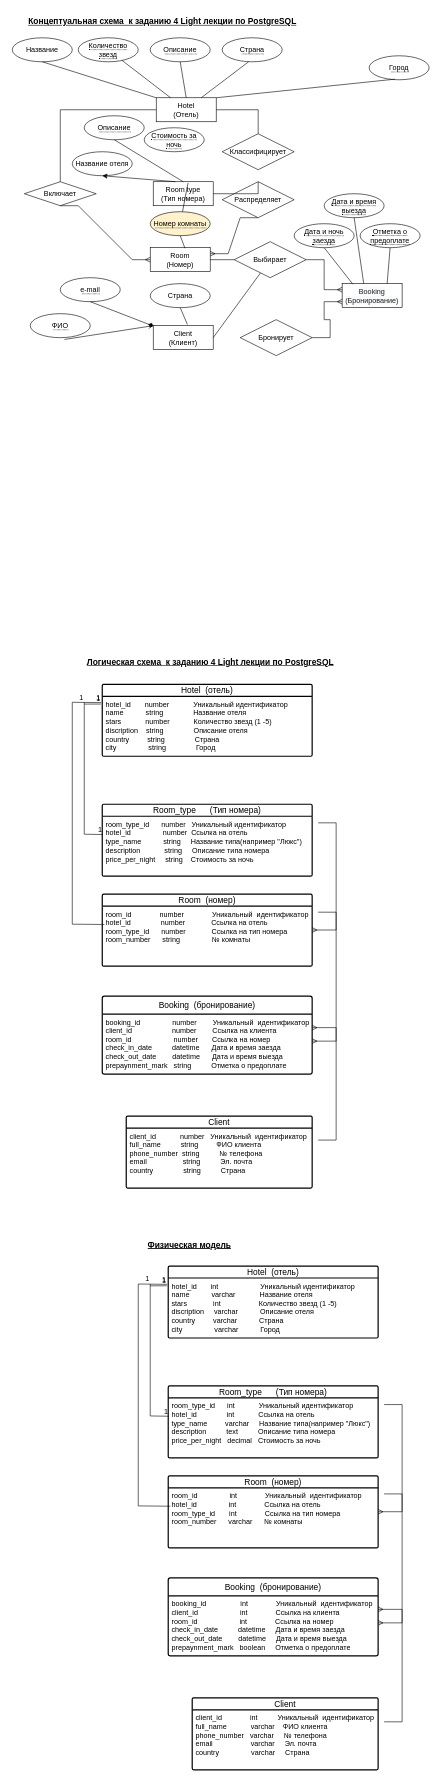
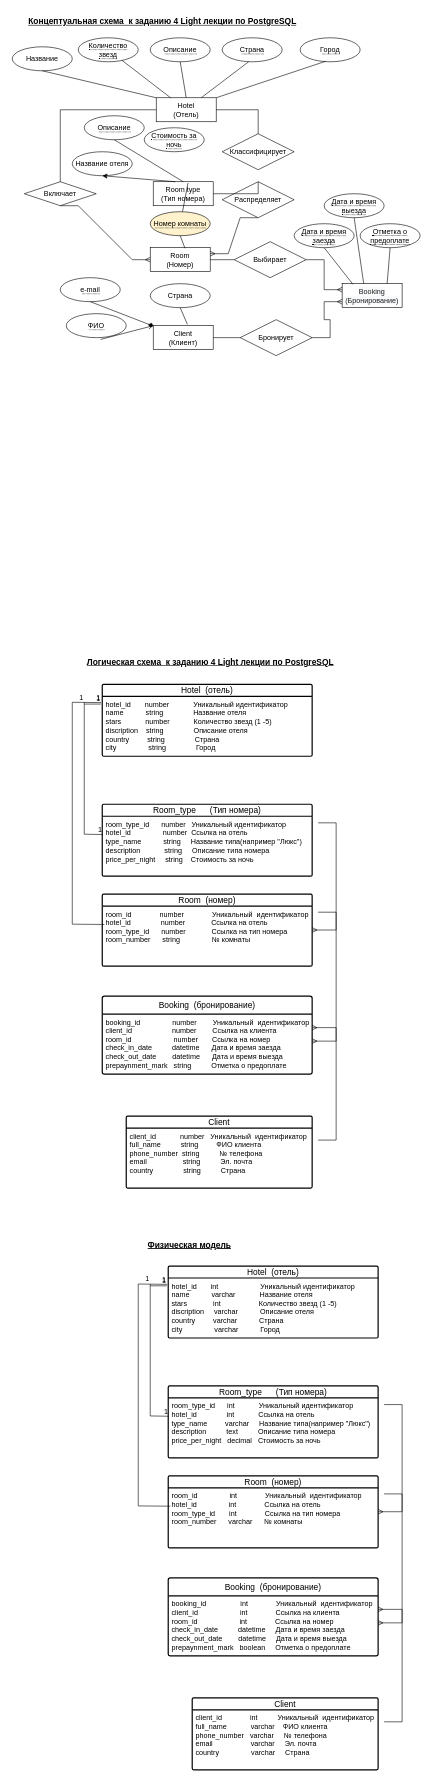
- <mxCell id="14" value="&lt;font style=&quot;vertical-align: inherit;&quot;&gt;&lt;font style=&quot;vertical-align: inherit;&quot;&gt;Название&lt;/font&gt;&lt;/font&gt;" style="ellipse;whiteSpace=wrap;html=1;align=center;" vertex="1" parent="1"><mxGeometry x="20" y="62" width="100" height="40" as="geometry" /></mxCell>
+ <mxCell id="14" value="&lt;font style=&quot;vertical-align: inherit;&quot;&gt;&lt;font style=&quot;vertical-align: inherit;&quot;&gt;Название&lt;/font&gt;&lt;/font&gt;" style="ellipse;whiteSpace=wrap;html=1;align=center;" vertex="1" parent="1"><mxGeometry x="20" y="77" width="100" height="40" as="geometry" /></mxCell>
- <mxCell id="13" value="&lt;span style=&quot;border-bottom: 1px dotted&quot;&gt;&lt;font style=&quot;vertical-align: inherit;&quot;&gt;&lt;font style=&quot;vertical-align: inherit;&quot;&gt;Город&lt;/font&gt;&lt;/font&gt;&lt;/span&gt;" style="ellipse;whiteSpace=wrap;html=1;align=center;" vertex="1" parent="1"><mxGeometry x="615" y="92" width="100" height="40" as="geometry" /></mxCell>
+ <mxCell id="13" value="&lt;span style=&quot;border-bottom: 1px dotted&quot;&gt;&lt;font style=&quot;vertical-align: inherit;&quot;&gt;&lt;font style=&quot;vertical-align: inherit;&quot;&gt;Город&lt;/font&gt;&lt;/font&gt;&lt;/span&gt;" style="ellipse;whiteSpace=wrap;html=1;align=center;" vertex="1" parent="1"><mxGeometry x="500" y="62" width="100" height="40" as="geometry" /></mxCell>
- <mxCell id="30" value="&lt;span style=&quot;border-bottom: 1px dotted&quot;&gt;&lt;font style=&quot;vertical-align: inherit;&quot;&gt;&lt;font style=&quot;vertical-align: inherit;&quot;&gt;Дата и ночь заезда&lt;/font&gt;&lt;/font&gt;&lt;/span&gt;" style="ellipse;whiteSpace=wrap;html=1;align=center;" vertex="1" parent="1"><mxGeometry x="490" y="372" width="100" height="40" as="geometry" /></mxCell>
+ <mxCell id="30" value="&lt;span style=&quot;border-bottom: 1px dotted&quot;&gt;&lt;font style=&quot;vertical-align: inherit;&quot;&gt;&lt;font style=&quot;vertical-align: inherit;&quot;&gt;Дата и время заезда&lt;/font&gt;&lt;/font&gt;&lt;/span&gt;" style="ellipse;whiteSpace=wrap;html=1;align=center;" vertex="1" parent="1"><mxGeometry x="490" y="372" width="100" height="40" as="geometry" /></mxCell>
- <mxCell id="45" value="" style="endArrow=none;html=1;rounded=0;exitX=1;exitY=0.5;exitDx=0;exitDy=0;" edge="1" parent="1" source="6" target="54"><mxGeometry relative="1" as="geometry"><mxPoint x="220" y="242" as="sourcePoint" /><mxPoint x="380" y="242" as="targetPoint" /></mxGeometry></mxCell>
+ <mxCell id="45" value="" style="endArrow=none;html=1;rounded=0;entryX=0;entryY=0.5;entryDx=0;entryDy=0;exitX=1;exitY=0.5;exitDx=0;exitDy=0;" edge="1" parent="1" source="6" target="43"><mxGeometry relative="1" as="geometry"><mxPoint x="220" y="242" as="sourcePoint" /><mxPoint x="380" y="242" as="targetPoint" /></mxGeometry></mxCell>
- <mxCell id="37" value="&lt;span style=&quot;border-bottom: 1px dotted&quot;&gt;&lt;font style=&quot;vertical-align: inherit;&quot;&gt;&lt;font style=&quot;vertical-align: inherit;&quot;&gt;ФИО&lt;/font&gt;&lt;/font&gt;&lt;/span&gt;" style="ellipse;whiteSpace=wrap;html=1;align=center;" vertex="1" parent="1"><mxGeometry x="50" y="522" width="100" height="40" as="geometry" /></mxCell>
+ <mxCell id="37" value="&lt;span style=&quot;border-bottom: 1px dotted&quot;&gt;&lt;font style=&quot;vertical-align: inherit;&quot;&gt;&lt;font style=&quot;vertical-align: inherit;&quot;&gt;ФИО&lt;/font&gt;&lt;/font&gt;&lt;/span&gt;" style="ellipse;whiteSpace=wrap;html=1;align=center;" vertex="1" parent="1"><mxGeometry x="110" y="522" width="100" height="40" as="geometry" /></mxCell>
